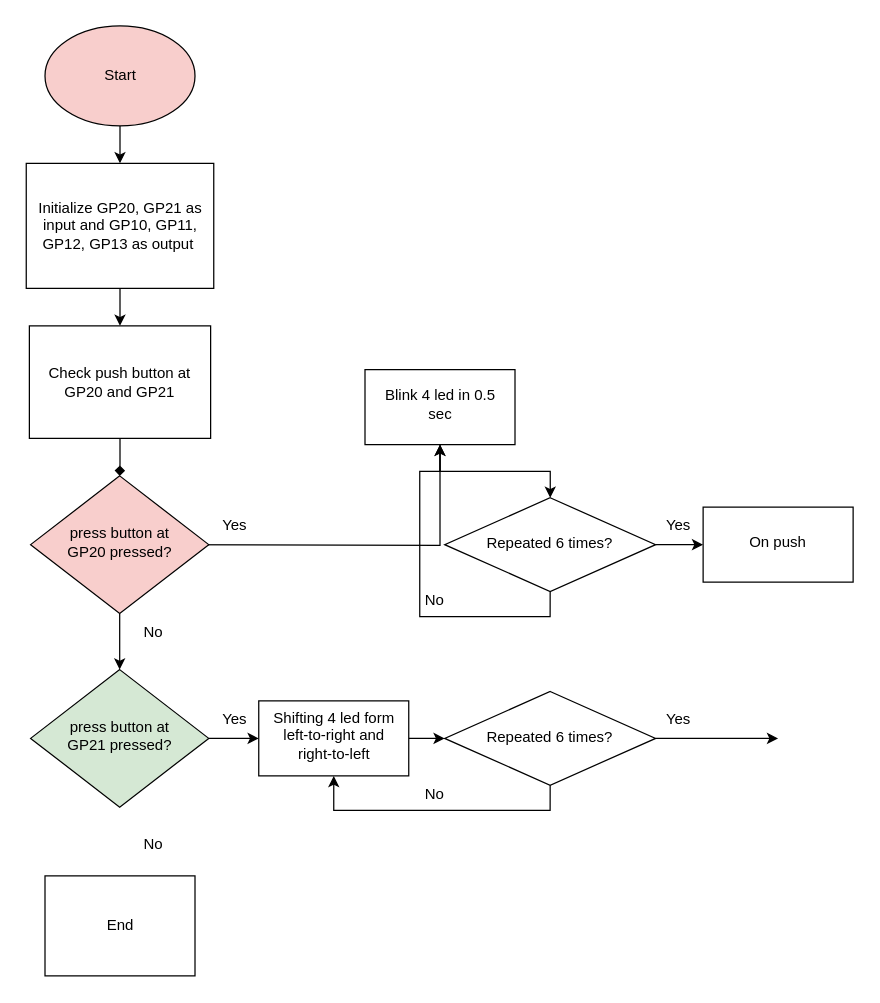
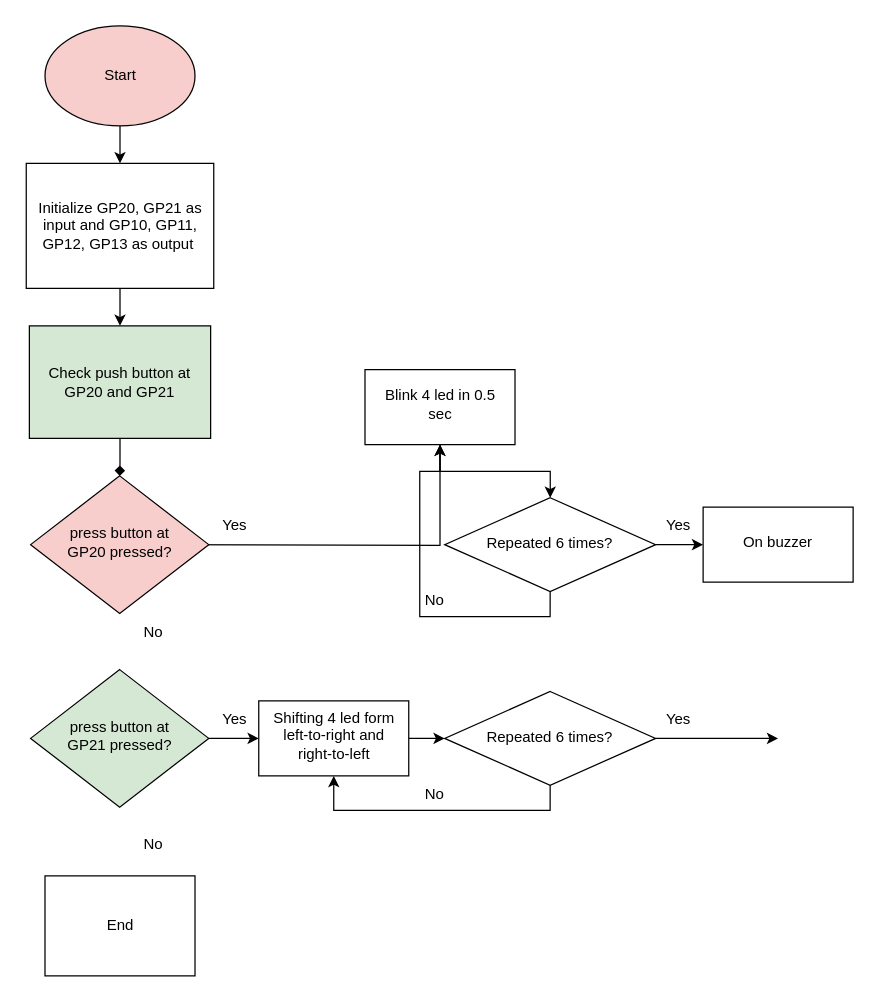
- <mxCell id="10" value="Check push button at GP20 and GP21" style="rounded=0;whiteSpace=wrap;html=1;" vertex="1" parent="1"><mxGeometry x="23" y="260" width="145" height="90" as="geometry" /></mxCell>
+ <mxCell id="10" value="Check push button at GP20 and GP21" style="rounded=0;whiteSpace=wrap;html=1;fillColor=#d5e8d4;" vertex="1" parent="1"><mxGeometry x="23" y="260" width="145" height="90" as="geometry" /></mxCell>
- <mxCell id="19" value="On push" style="whiteSpace=wrap;html=1;shadow=0;strokeWidth=1;spacing=6;spacingTop=-4;" vertex="1" parent="1"><mxGeometry x="561.995" y="405" width="120" height="60" as="geometry" /></mxCell>
+ <mxCell id="19" value="On buzzer" style="whiteSpace=wrap;html=1;shadow=0;strokeWidth=1;spacing=6;spacingTop=-4;" vertex="1" parent="1"><mxGeometry x="561.995" y="405" width="120" height="60" as="geometry" /></mxCell>
- <mxCell id="3" value="" style="edgeStyle=orthogonalEdgeStyle;rounded=0;orthogonalLoop=1;jettySize=auto;html=1;" edge="1" parent="1" source="4" target="12"><mxGeometry relative="1" as="geometry" /></mxCell>
